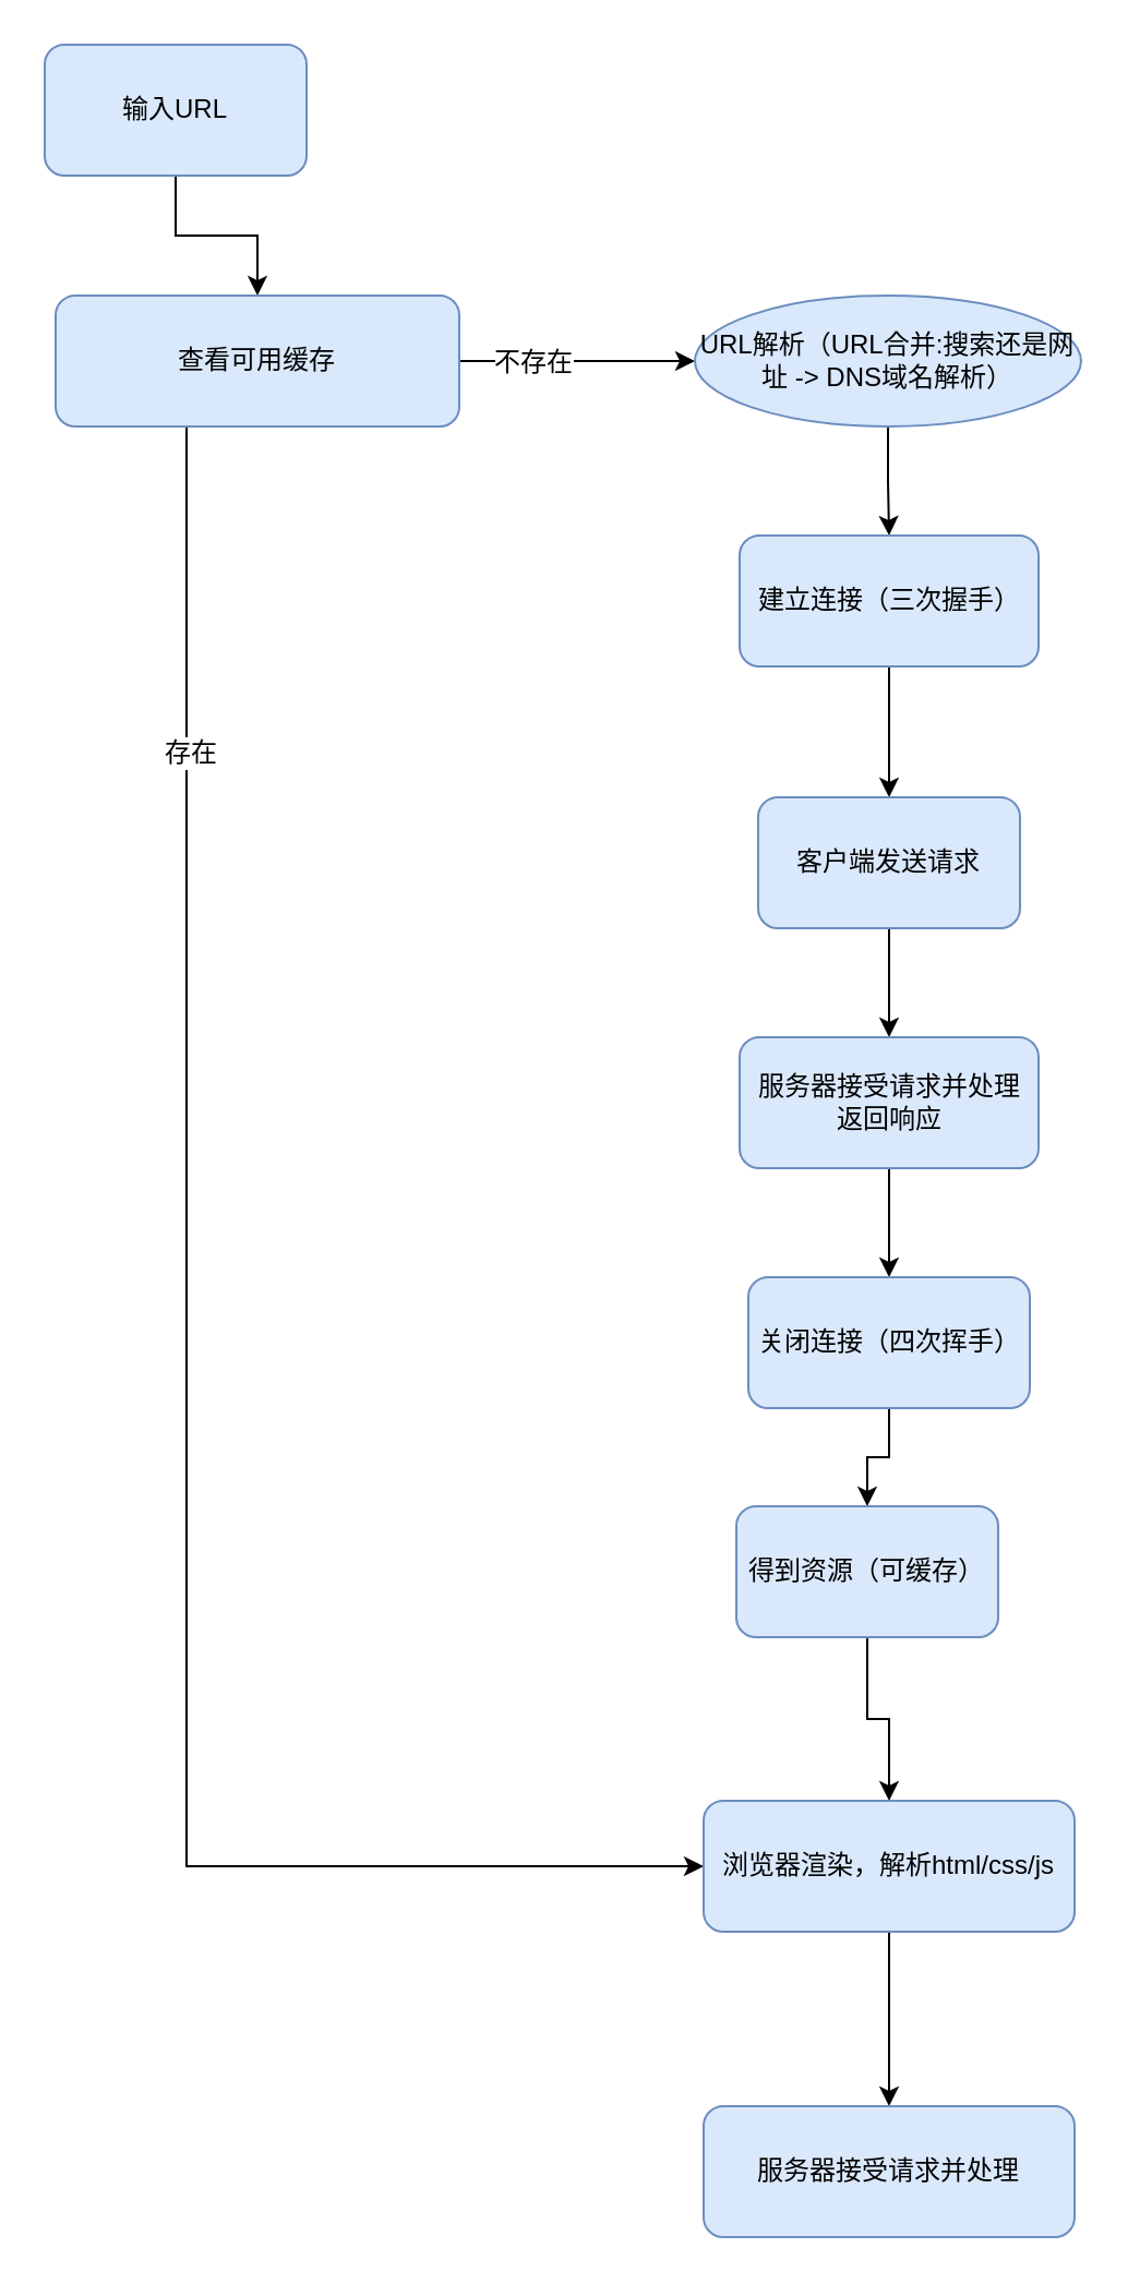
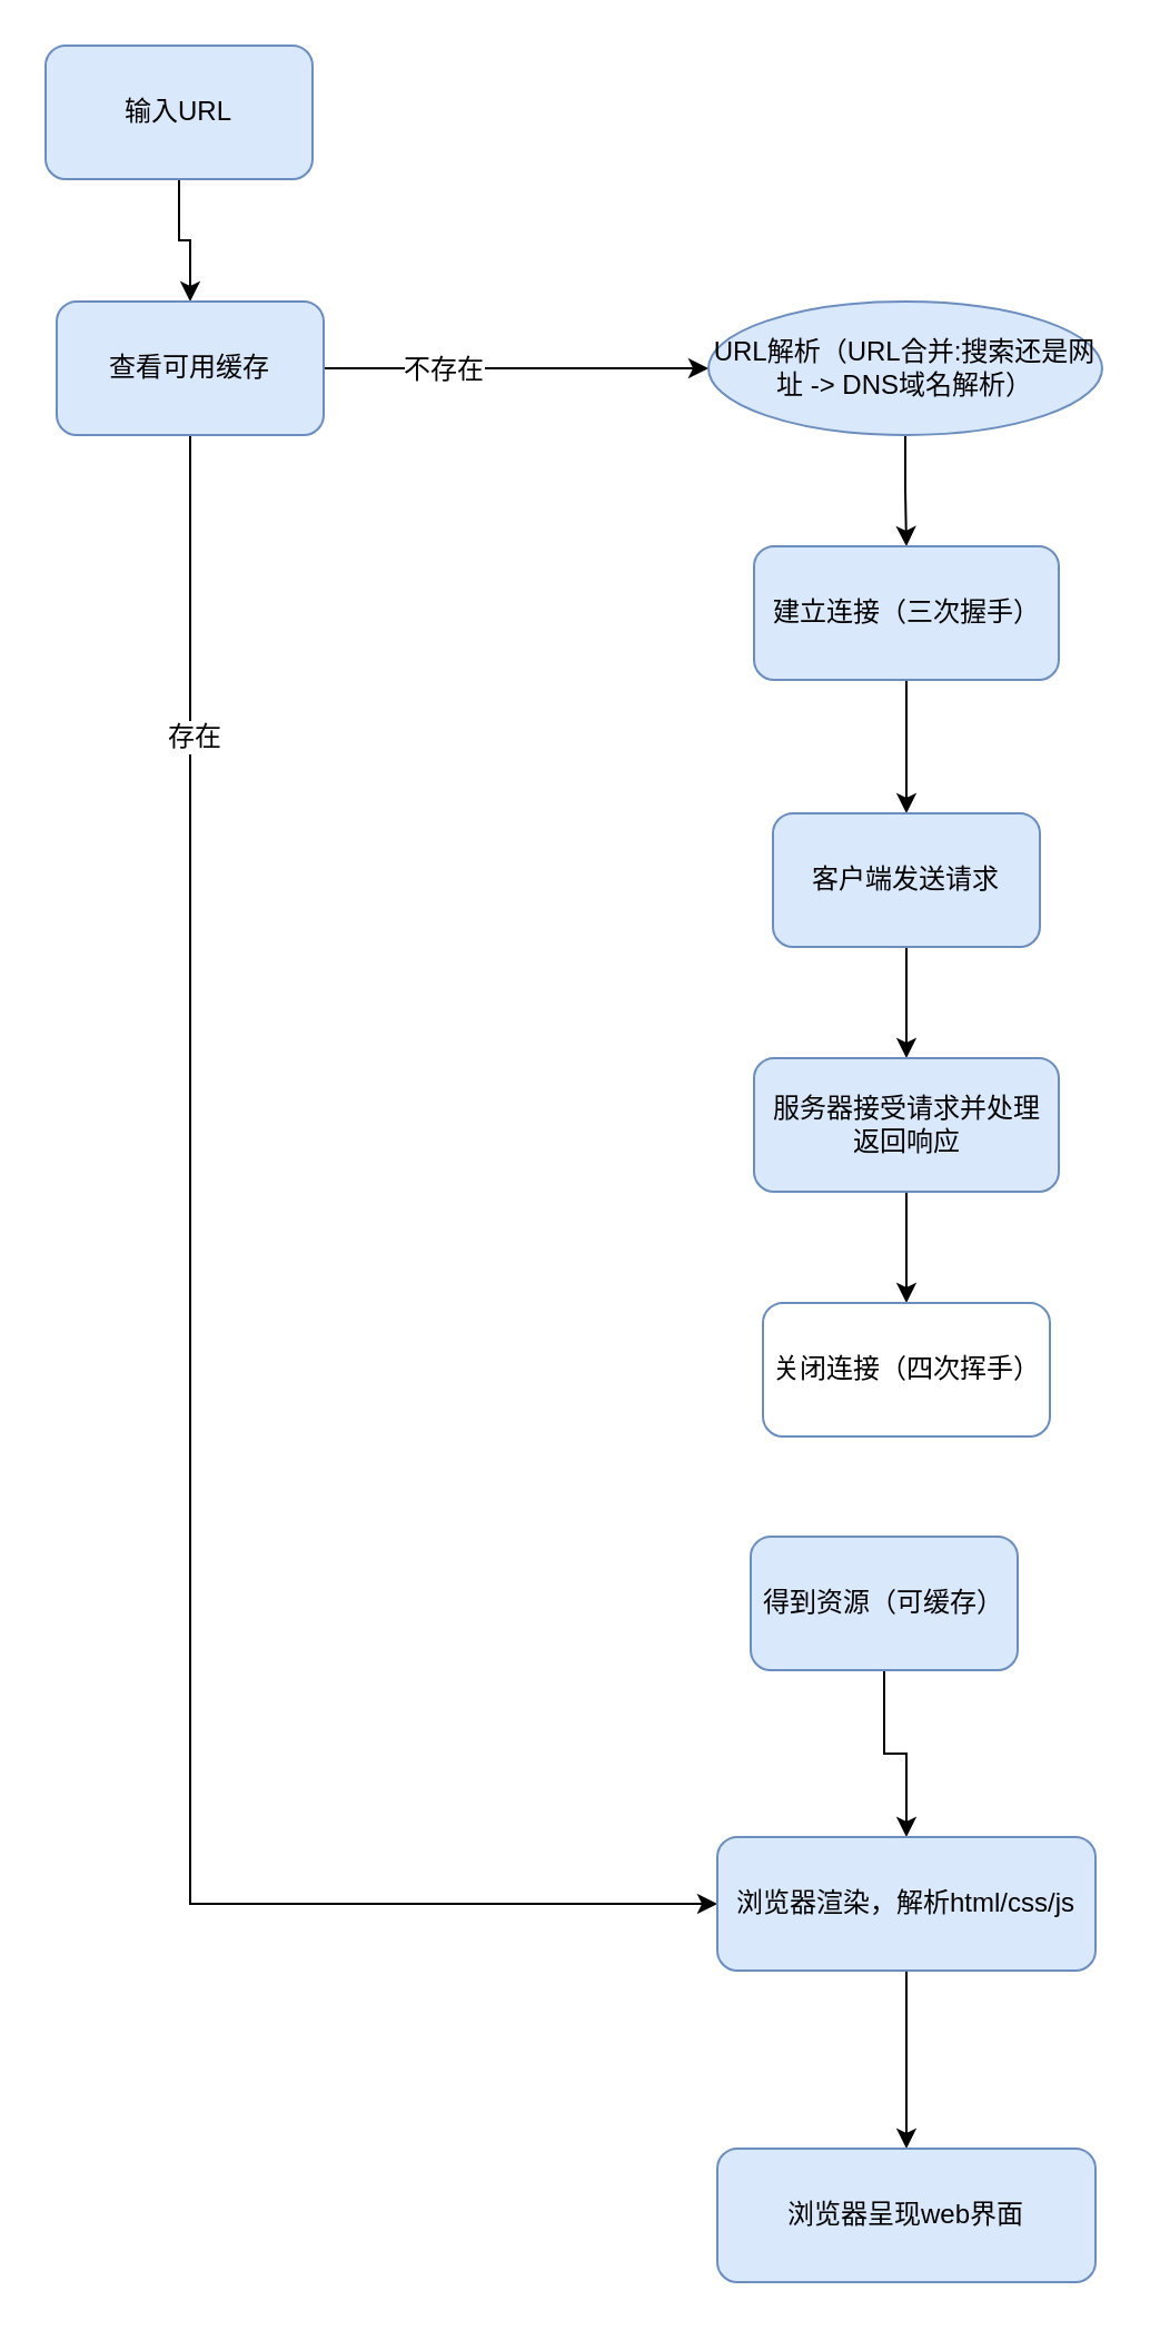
- <mxCell id="8" value="查看可用缓存" style="rounded=1;whiteSpace=wrap;html=1;fillColor=#dae8fc;strokeColor=#6c8ebf;" parent="1" vertex="1"><mxGeometry x="25" y="135" width="185" height="60" as="geometry" /></mxCell>
+ <mxCell id="8" value="查看可用缓存" style="rounded=1;whiteSpace=wrap;html=1;fillColor=#dae8fc;strokeColor=#6c8ebf;" parent="1" vertex="1"><mxGeometry x="25" y="135" width="120" height="60" as="geometry" /></mxCell>
- <mxCell id="18" value="关闭连接（四次挥手）" style="rounded=1;whiteSpace=wrap;html=1;fillColor=#dae8fc;strokeColor=#6c8ebf;" parent="1" vertex="1"><mxGeometry x="342.5" y="585" width="129" height="60" as="geometry" /></mxCell>
+ <mxCell id="18" value="关闭连接（四次挥手）" style="rounded=1;whiteSpace=wrap;html=1;fillColor=#ffffff;strokeColor=#6c8ebf;" parent="1" vertex="1"><mxGeometry x="342.5" y="585" width="129" height="60" as="geometry" /></mxCell>
- <mxCell id="17" value="" style="edgeStyle=orthogonalEdgeStyle;rounded=0;orthogonalLoop=1;jettySize=auto;html=1;exitX=0.5;exitY=1;exitDx=0;exitDy=0;" parent="1" source="18" target="20" edge="1"><mxGeometry relative="1" as="geometry" /></mxCell>
- <mxCell id="23" value="服务器接受请求并处理" style="rounded=1;whiteSpace=wrap;html=1;fillColor=#dae8fc;strokeColor=#6c8ebf;" parent="1" vertex="1"><mxGeometry x="322" y="965" width="170" height="60" as="geometry" /></mxCell>
+ <mxCell id="23" value="浏览器呈现web界面" style="rounded=1;whiteSpace=wrap;html=1;fillColor=#dae8fc;strokeColor=#6c8ebf;" parent="1" vertex="1"><mxGeometry x="322" y="965" width="170" height="60" as="geometry" /></mxCell>
